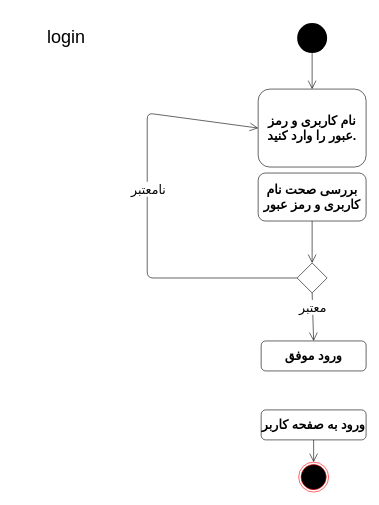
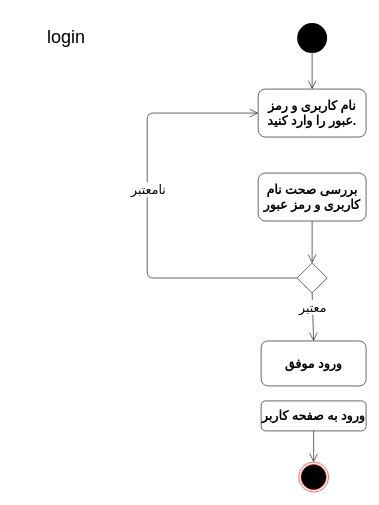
- <mxCell id="3" value="نام کاربری و رمز عبور را وارد کنید." style="shape=rect;html=1;rounded=1;whiteSpace=wrap;align=center;fontSize=21;fontStyle=1" parent="1" vertex="1"><mxGeometry x="430" y="148" width="180" height="130" as="geometry" /></mxCell>
+ <mxCell id="3" value="نام کاربری و رمز عبور را وارد کنید." style="shape=rect;html=1;rounded=1;whiteSpace=wrap;align=center;fontSize=21;fontStyle=1" parent="1" vertex="1"><mxGeometry x="430" y="148" width="180" height="80" as="geometry" /></mxCell>
- <mxCell id="13" value="ورود موفق" style="shape=rect;html=1;rounded=1;whiteSpace=wrap;align=center;fontSize=21;fontStyle=1" parent="1" vertex="1"><mxGeometry x="435" y="568" width="175" height="50" as="geometry" /></mxCell>
+ <mxCell id="13" value="ورود موفق" style="shape=rect;html=1;rounded=1;whiteSpace=wrap;align=center;fontSize=21;fontStyle=1" parent="1" vertex="1"><mxGeometry x="435" y="568" width="175" height="75" as="geometry" /></mxCell>
- <mxCell id="14" value="ورود به صفحه کاربر" style="shape=rect;html=1;rounded=1;whiteSpace=wrap;align=center;fontSize=21;fontStyle=1" parent="1" vertex="1"><mxGeometry x="435" y="683" width="175" height="50" as="geometry" /></mxCell>
+ <mxCell id="14" value="ورود به صفحه کاربر" style="shape=rect;html=1;rounded=1;whiteSpace=wrap;align=center;fontSize=21;fontStyle=1" parent="1" vertex="1"><mxGeometry x="435" y="668" width="175" height="50" as="geometry" /></mxCell>
